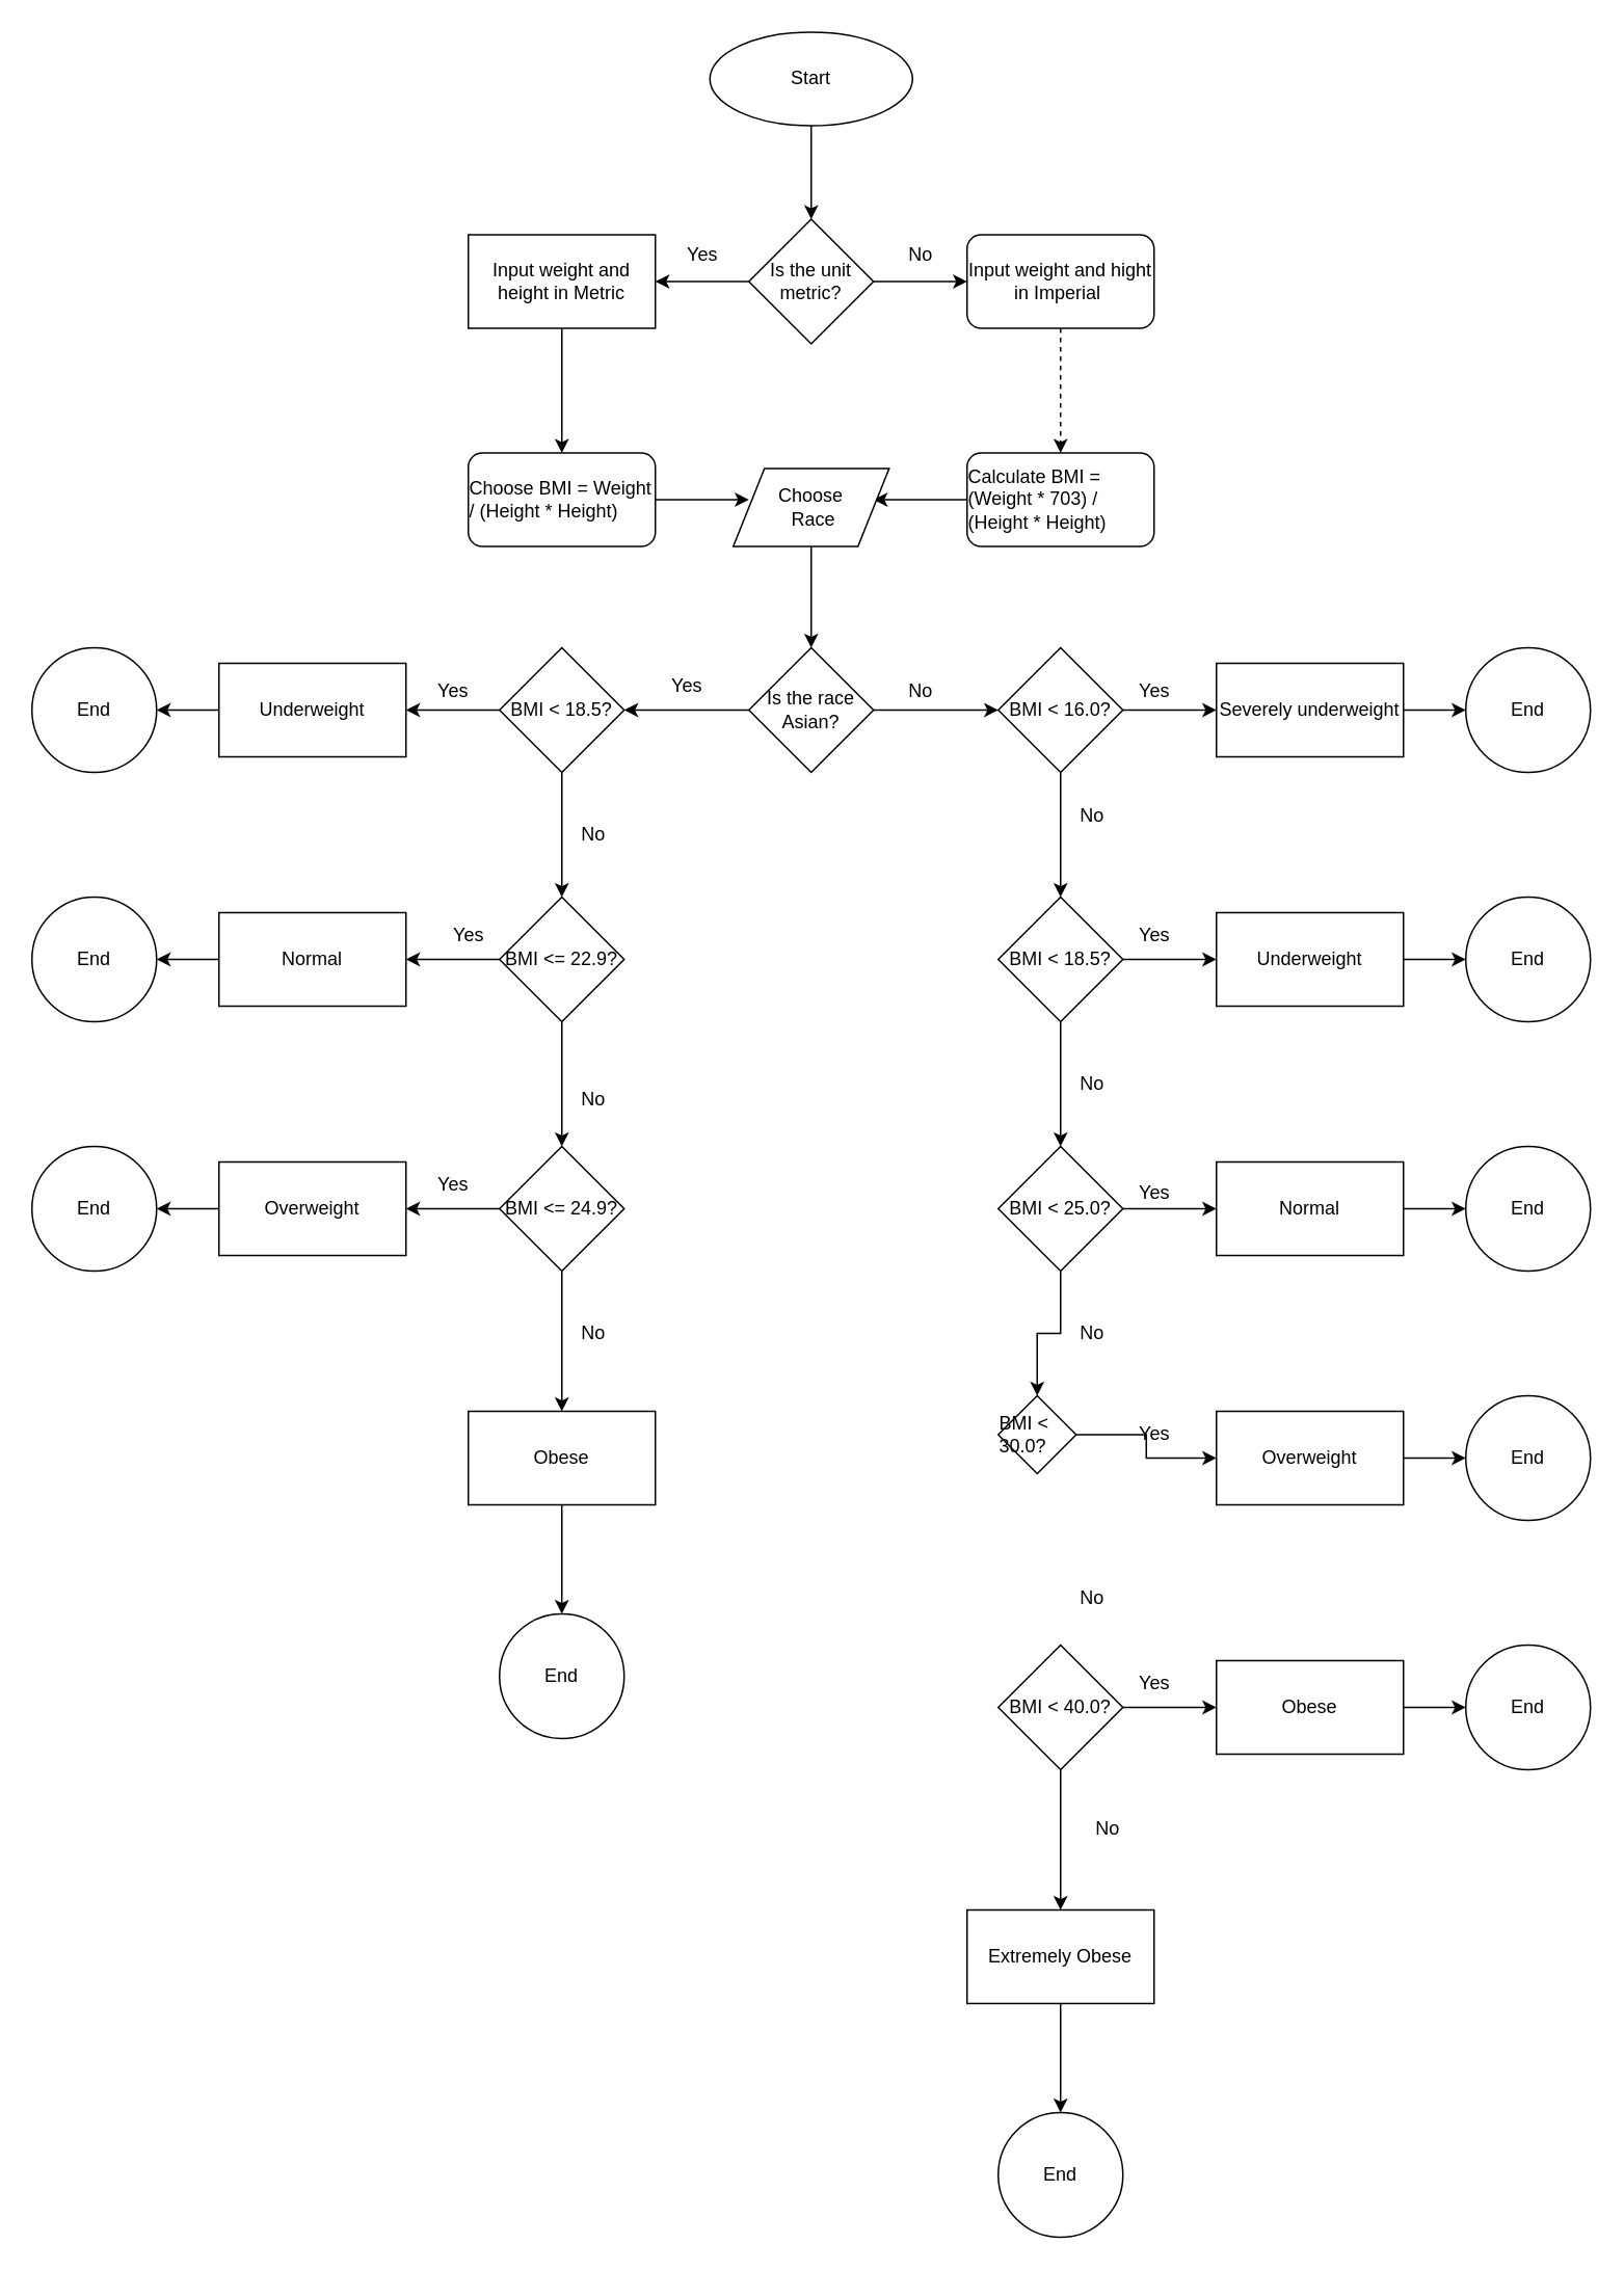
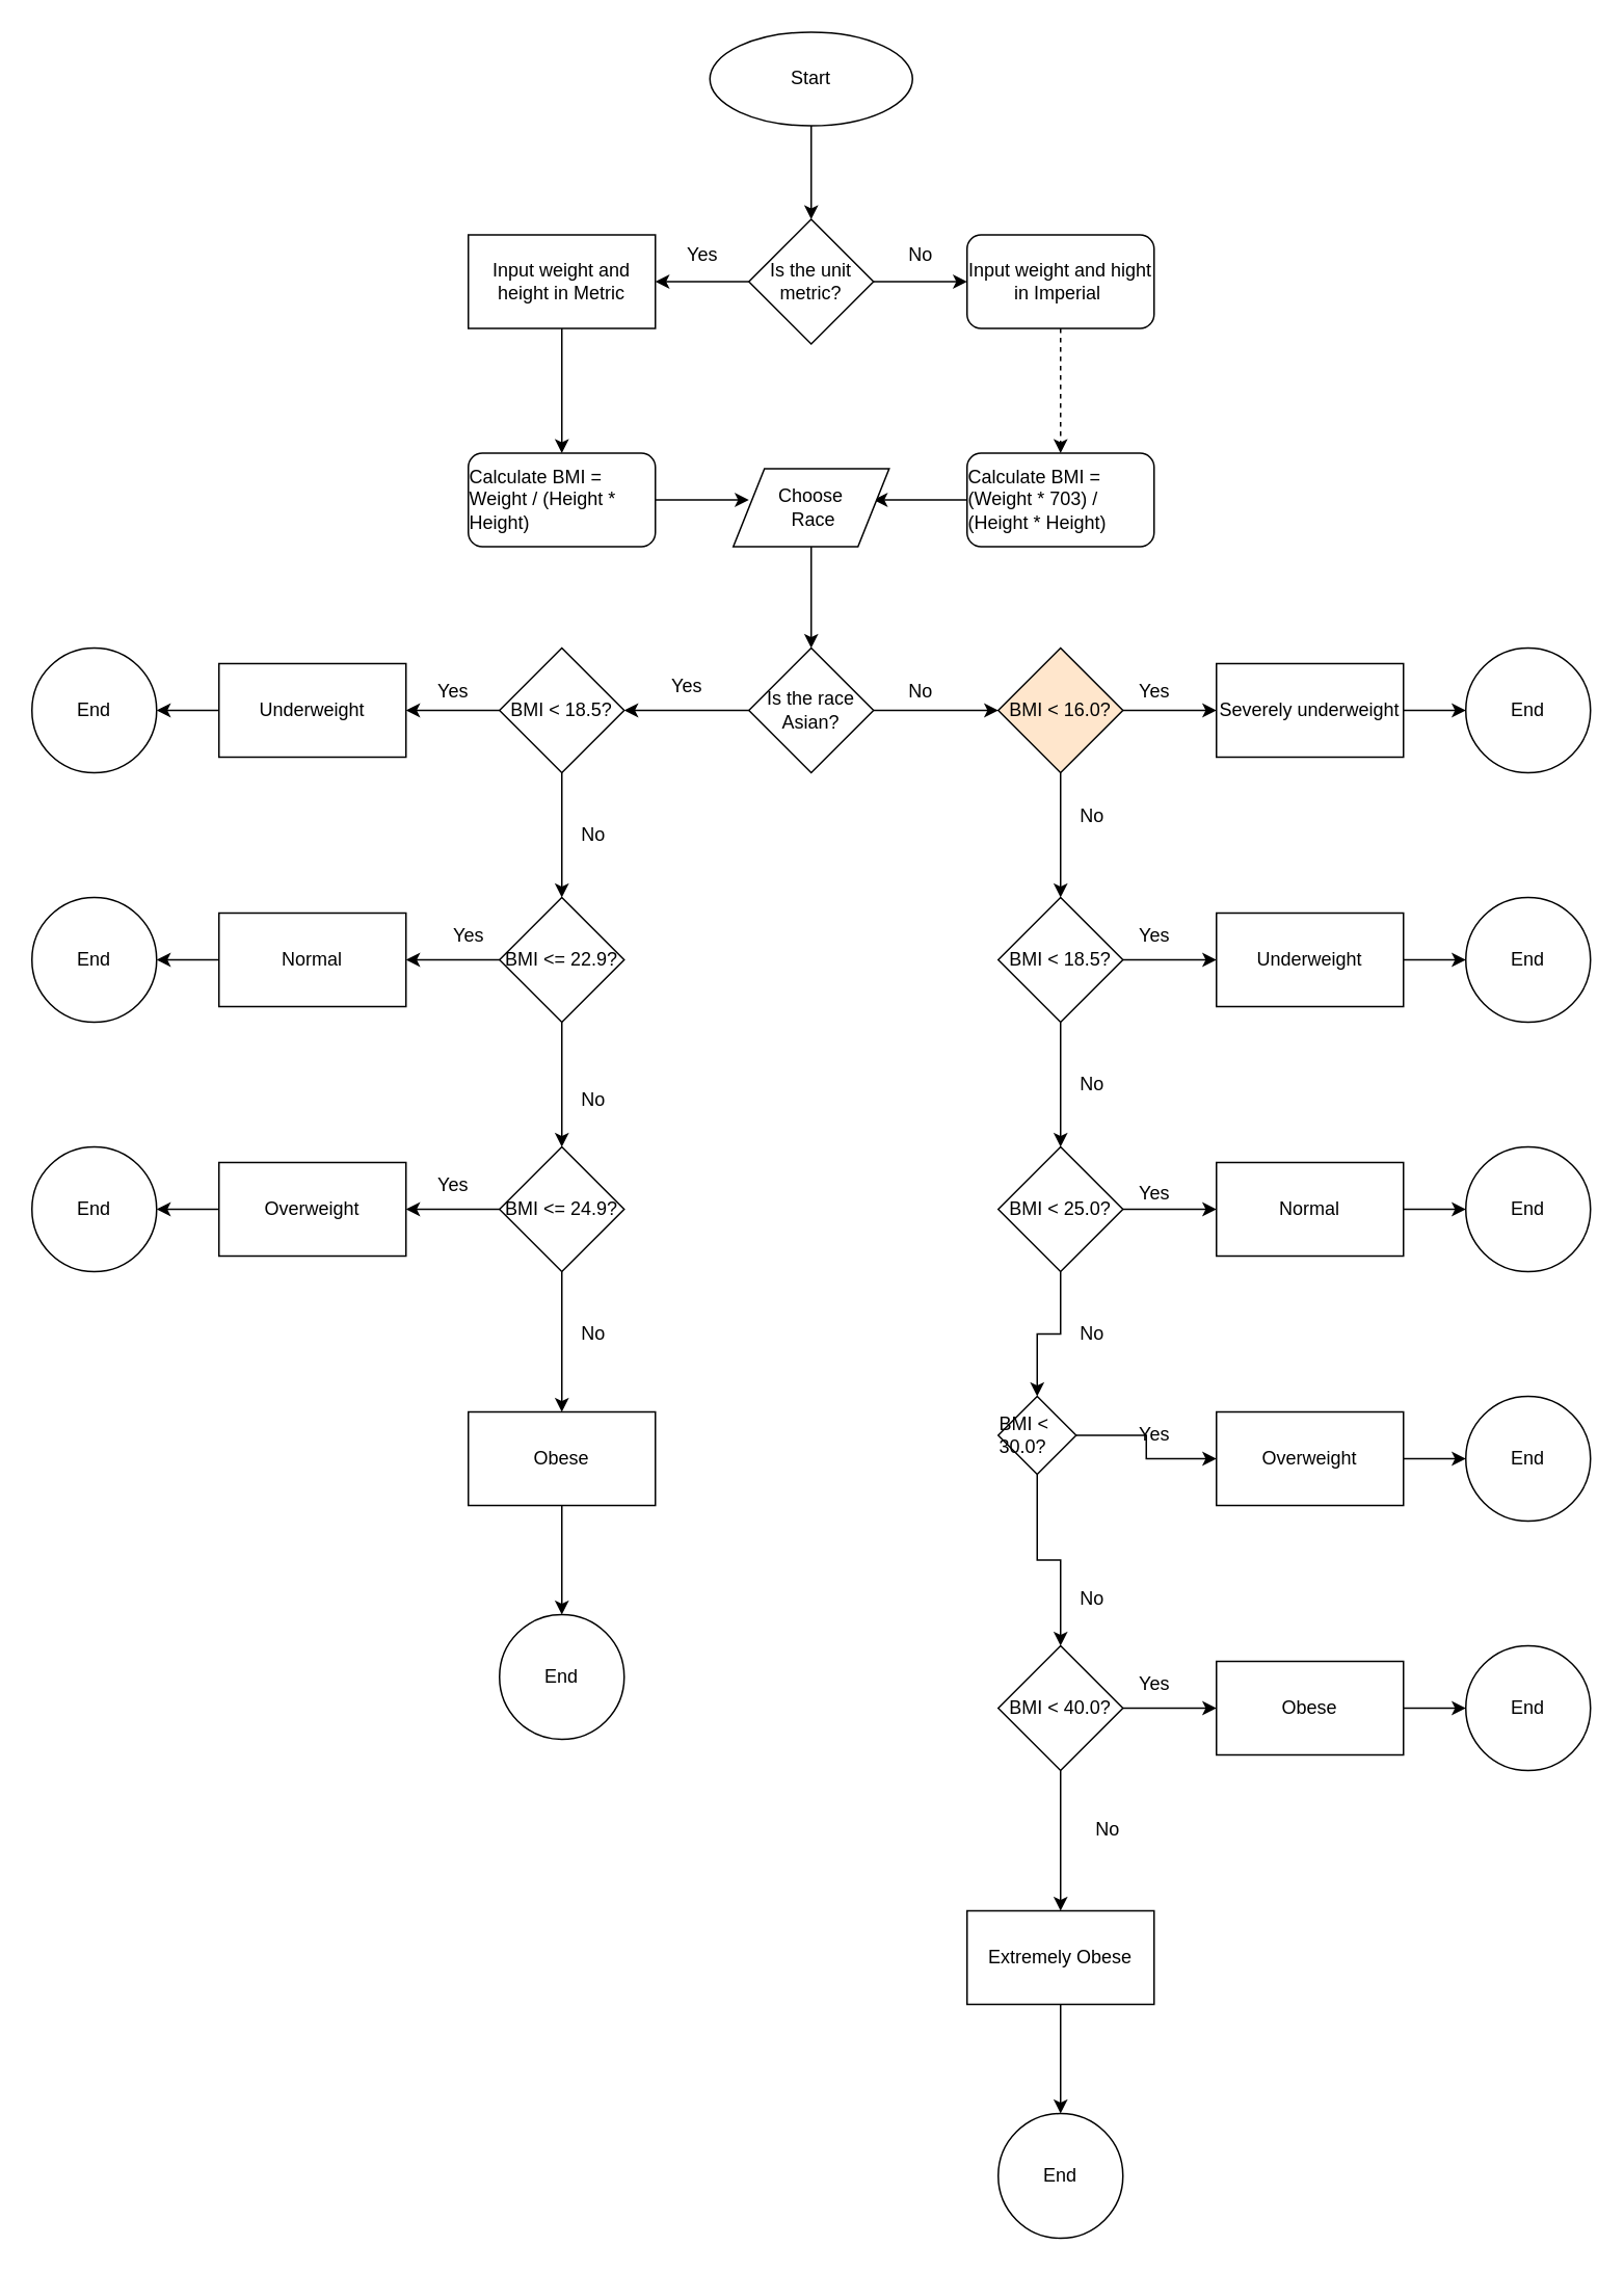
- <mxCell id="14" value="&lt;div style=&quot;text-align: start;&quot;&gt;Choose BMI = Weight / (Height * Height)&lt;/div&gt;" style="rounded=1;whiteSpace=wrap;html=1;" vertex="1" parent="1"><mxGeometry x="300" y="290" width="120" height="60" as="geometry" /></mxCell>
+ <mxCell id="14" value="&lt;div style=&quot;text-align: start;&quot;&gt;Calculate BMI = Weight / (Height * Height)&lt;/div&gt;" style="rounded=1;whiteSpace=wrap;html=1;" vertex="1" parent="1"><mxGeometry x="300" y="290" width="120" height="60" as="geometry" /></mxCell>
- <mxCell id="24" value="&lt;div style=&quot;text-align: start;&quot;&gt;BMI &amp;lt; 16.0?&lt;/div&gt;" style="rhombus;whiteSpace=wrap;html=1;" vertex="1" parent="1"><mxGeometry x="640" y="415" width="80" height="80" as="geometry" /></mxCell>
+ <mxCell id="24" value="&lt;div style=&quot;text-align: start;&quot;&gt;BMI &amp;lt; 16.0?&lt;/div&gt;" style="rhombus;whiteSpace=wrap;html=1;fillColor=#ffe6cc;" vertex="1" parent="1"><mxGeometry x="640" y="415" width="80" height="80" as="geometry" /></mxCell>
+ <mxCell id="43" value="" style="edgeStyle=orthogonalEdgeStyle;rounded=0;orthogonalLoop=1;jettySize=auto;html=1;" edge="1" parent="1" source="44" target="50"><mxGeometry relative="1" as="geometry" /></mxCell>
